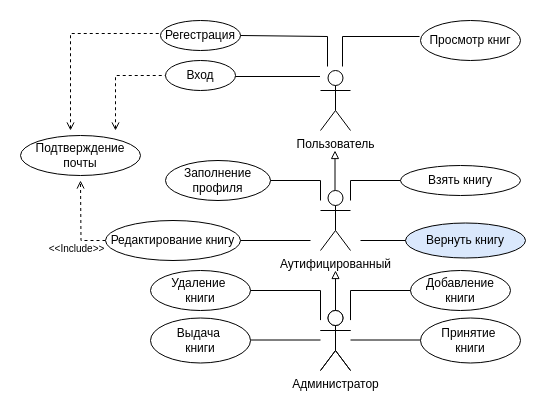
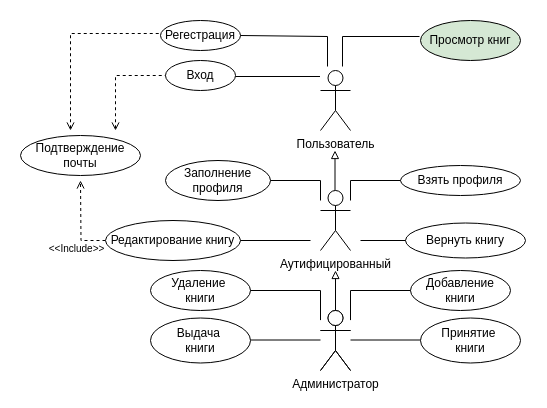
- <mxCell id="12" value="Просмотр книг" style="ellipse;whiteSpace=wrap;html=1;" parent="1" vertex="1"><mxGeometry x="420" y="20" width="100" height="40" as="geometry" /></mxCell>
+ <mxCell id="12" value="Просмотр книг" style="ellipse;whiteSpace=wrap;html=1;fillColor=#d5e8d4;" parent="1" vertex="1"><mxGeometry x="420" y="20" width="100" height="40" as="geometry" /></mxCell>
- <mxCell id="17" value="Взять книгу" style="ellipse;whiteSpace=wrap;html=1;" parent="1" vertex="1"><mxGeometry x="400" y="165" width="120" height="30" as="geometry" /></mxCell>
+ <mxCell id="17" value="Взять профиля" style="ellipse;whiteSpace=wrap;html=1;" parent="1" vertex="1"><mxGeometry x="400" y="165" width="120" height="30" as="geometry" /></mxCell>
- <mxCell id="18" value="Вернуть книгу" style="ellipse;whiteSpace=wrap;html=1;fillColor=#dae8fc;" parent="1" vertex="1"><mxGeometry x="405" y="222.5" width="120" height="35" as="geometry" /></mxCell>
+ <mxCell id="18" value="Вернуть книгу" style="ellipse;whiteSpace=wrap;html=1;" parent="1" vertex="1"><mxGeometry x="405" y="222.5" width="120" height="35" as="geometry" /></mxCell>
